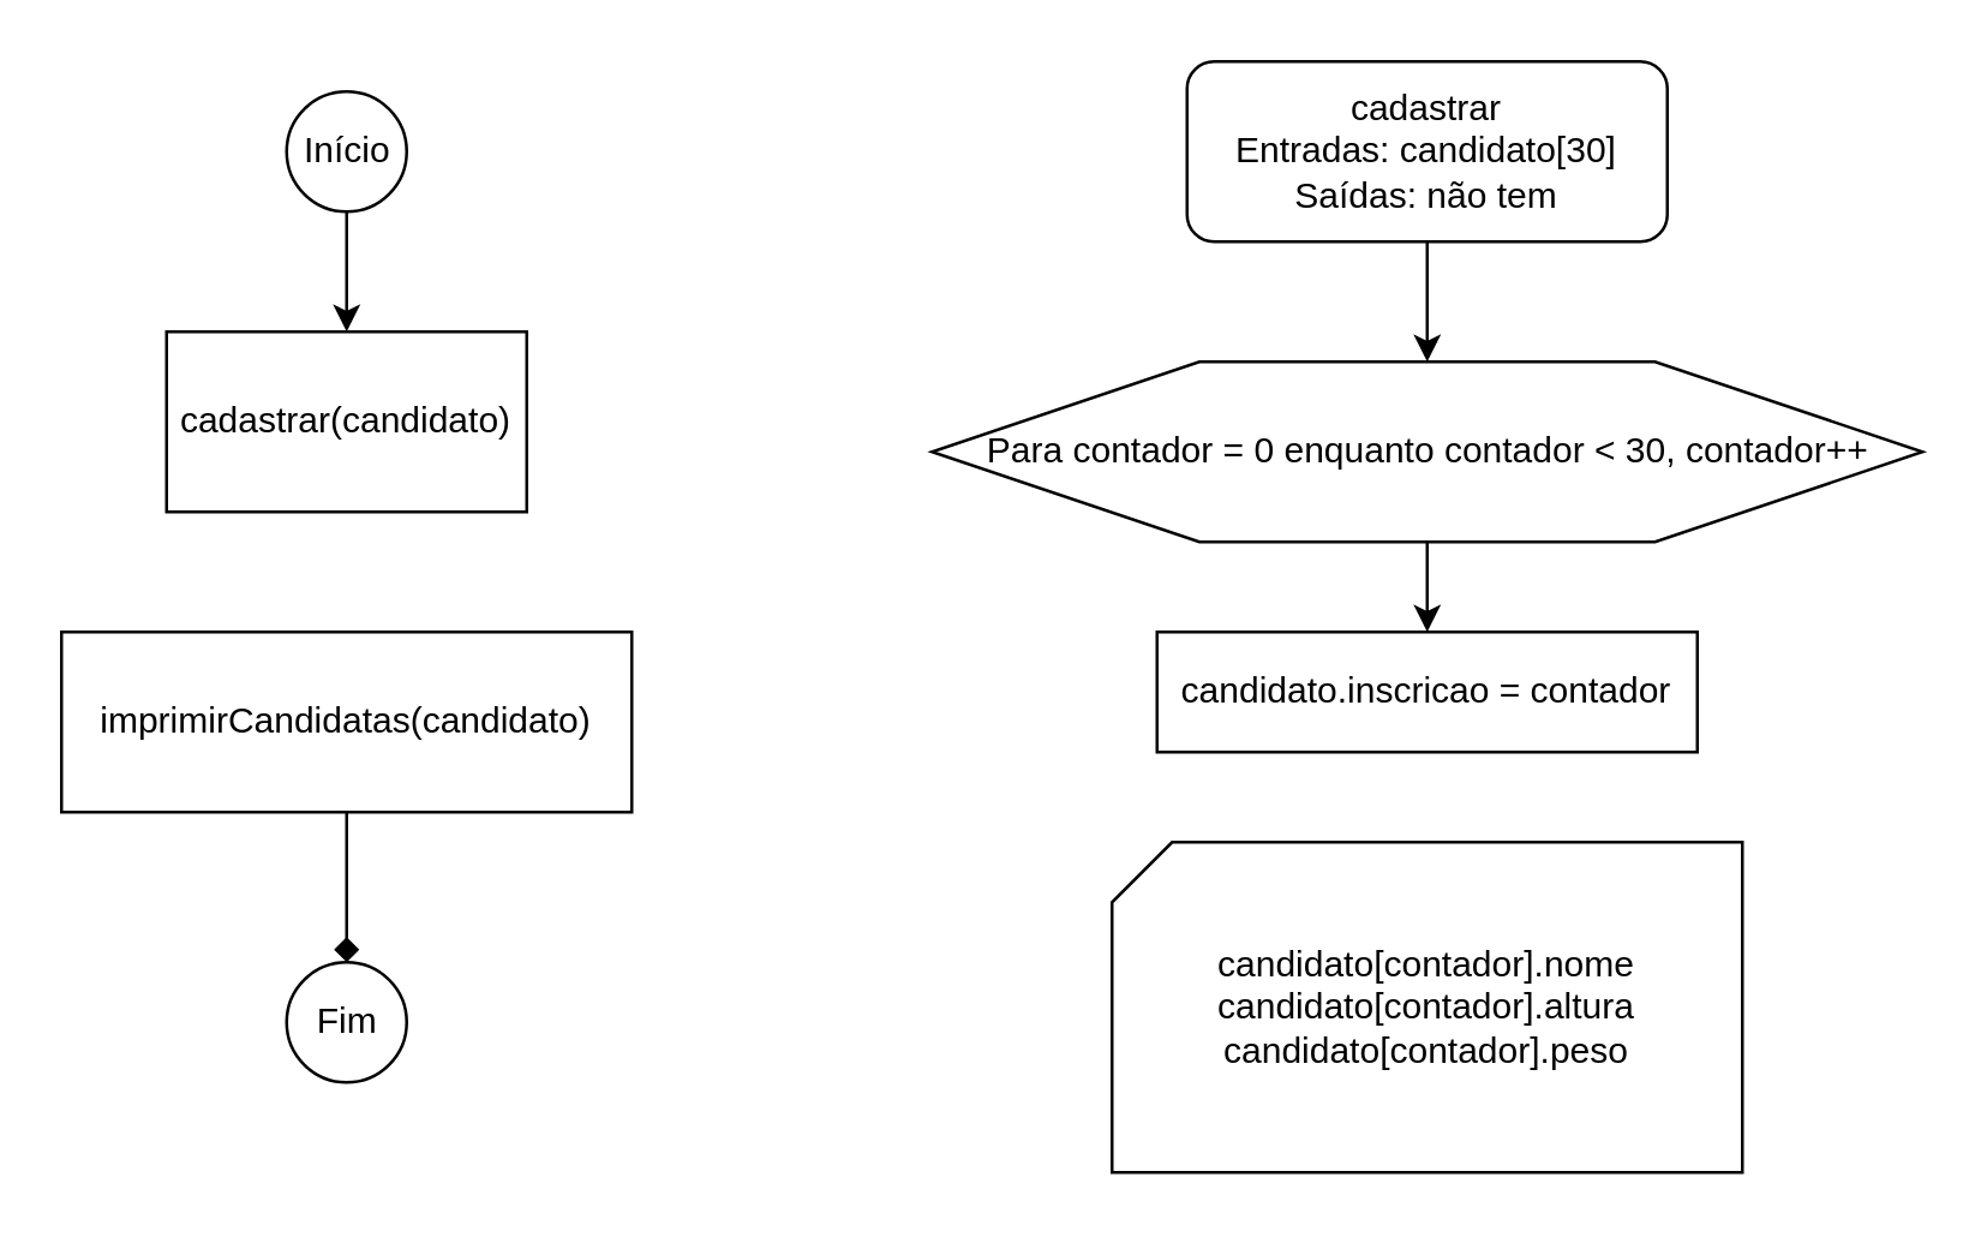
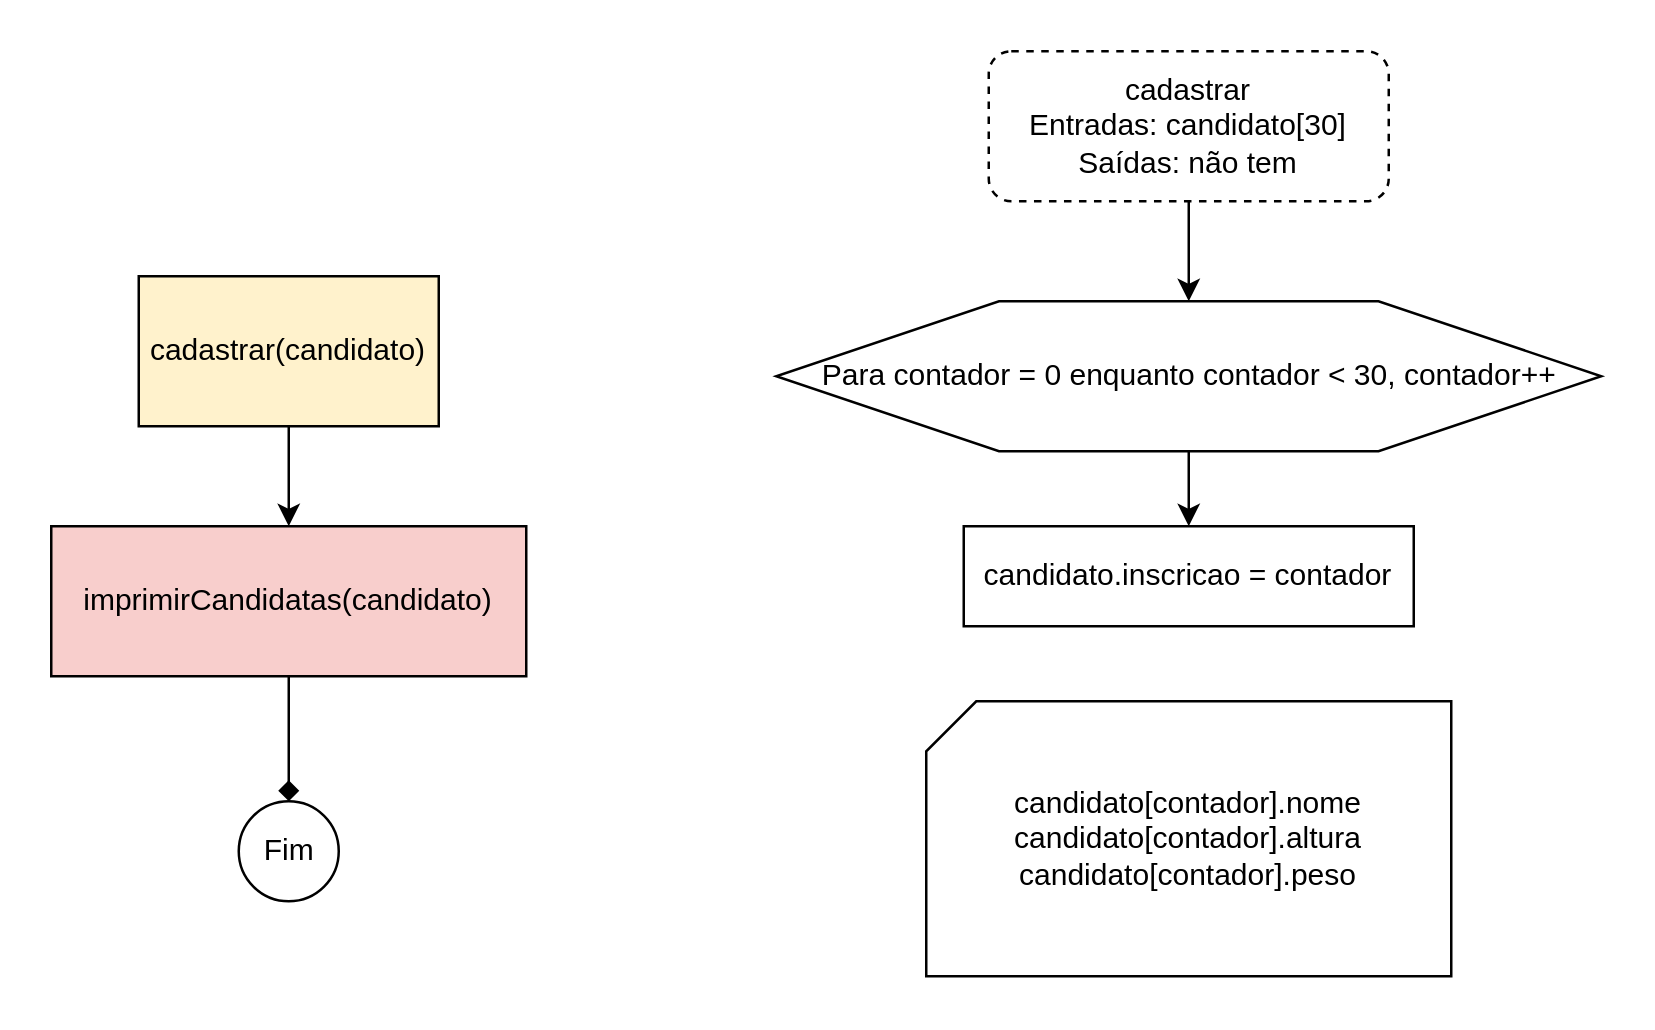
- <mxCell id="3" value="Início" style="verticalLabelPosition=middle;verticalAlign=middle;html=1;shape=mxgraph.flowchart.on-page_reference;labelPosition=center;align=center;" vertex="1" parent="1"><mxGeometry x="95" y="30" width="40" height="40" as="geometry" /></mxCell>
- <mxCell id="10" value="cadastrar&lt;br&gt;Entradas: candidato[30]&lt;br&gt;Saídas: não tem" style="rounded=1;whiteSpace=wrap;html=1;" vertex="1" parent="1"><mxGeometry x="395" y="20" width="160" height="60" as="geometry" /></mxCell>
+ <mxCell id="10" value="cadastrar&lt;br&gt;Entradas: candidato[30]&lt;br&gt;Saídas: não tem" style="rounded=1;whiteSpace=wrap;html=1;dashed=1;" vertex="1" parent="1"><mxGeometry x="395" y="20" width="160" height="60" as="geometry" /></mxCell>
- <mxCell id="2" value="" style="edgeStyle=orthogonalEdgeStyle;rounded=0;orthogonalLoop=1;jettySize=auto;html=1;" edge="1" parent="1" source="3" target="5"><mxGeometry relative="1" as="geometry" /></mxCell>
- <mxCell id="5" value="cadastrar(candidato)" style="rounded=0;whiteSpace=wrap;html=1;" vertex="1" parent="1"><mxGeometry x="55" y="110" width="120" height="60" as="geometry" /></mxCell>
+ <mxCell id="5" value="cadastrar(candidato)" style="rounded=0;whiteSpace=wrap;html=1;fillColor=#fff2cc;" vertex="1" parent="1"><mxGeometry x="55" y="110" width="120" height="60" as="geometry" /></mxCell>
+ <mxCell id="4" value="" style="edgeStyle=orthogonalEdgeStyle;rounded=0;orthogonalLoop=1;jettySize=auto;html=1;" edge="1" parent="1" source="5" target="7"><mxGeometry relative="1" as="geometry" /></mxCell>
- <mxCell id="7" value="imprimirCandidatas(candidato)" style="rounded=0;whiteSpace=wrap;html=1;" vertex="1" parent="1"><mxGeometry x="20" y="210" width="190" height="60" as="geometry" /></mxCell>
+ <mxCell id="7" value="imprimirCandidatas(candidato)" style="rounded=0;whiteSpace=wrap;html=1;fillColor=#f8cecc;" vertex="1" parent="1"><mxGeometry x="20" y="210" width="190" height="60" as="geometry" /></mxCell>
